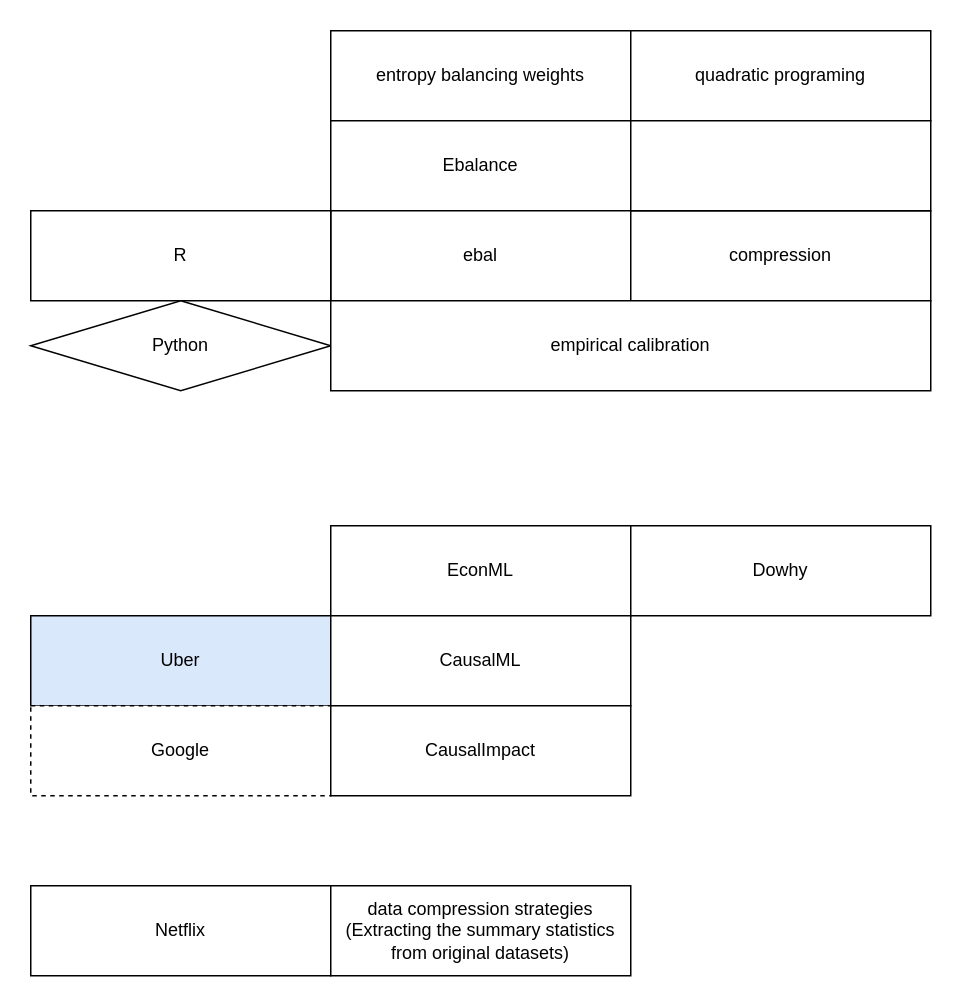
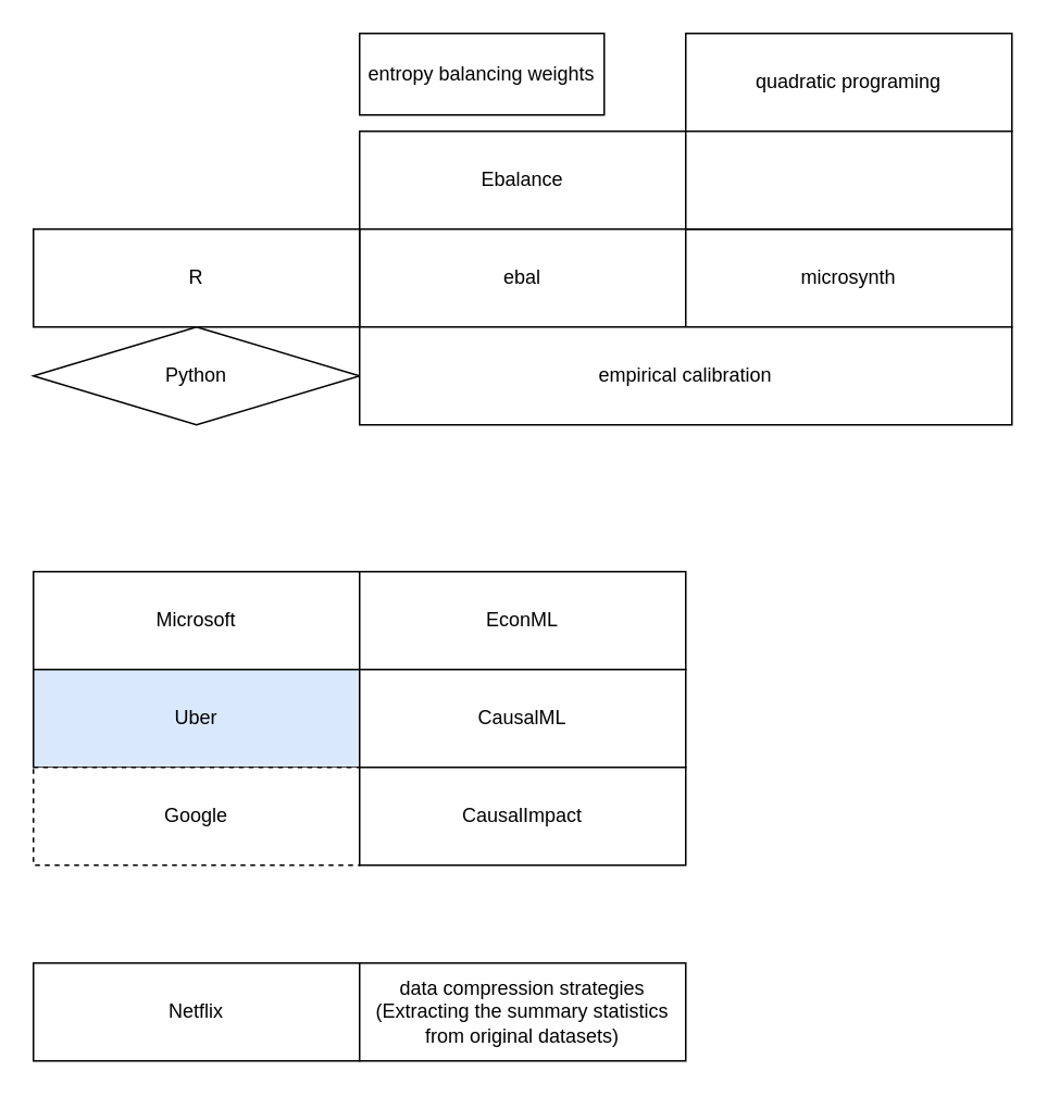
- <mxCell id="2" value="entropy balancing weights" style="rounded=0;whiteSpace=wrap;html=1;" vertex="1" parent="1"><mxGeometry x="220" y="20" width="200" height="60" as="geometry" /></mxCell>
+ <mxCell id="2" value="entropy balancing weights" style="rounded=0;whiteSpace=wrap;html=1;" vertex="1" parent="1"><mxGeometry x="220" y="20" width="150" height="50" as="geometry" /></mxCell>
- <mxCell id="6" value="compression" style="rounded=0;whiteSpace=wrap;html=1;" vertex="1" parent="1"><mxGeometry x="420" y="140" width="200" height="60" as="geometry" /></mxCell>
+ <mxCell id="6" value="microsynth" style="rounded=0;whiteSpace=wrap;html=1;" vertex="1" parent="1"><mxGeometry x="420" y="140" width="200" height="60" as="geometry" /></mxCell>
+ <mxCell id="10" value="Microsoft" style="rounded=0;whiteSpace=wrap;html=1;" vertex="1" parent="1"><mxGeometry x="20" y="350" width="200" height="60" as="geometry" /></mxCell>
- <mxCell id="15" value="Dowhy" style="rounded=0;whiteSpace=wrap;html=1;" vertex="1" parent="1"><mxGeometry x="420" y="350" width="200" height="60" as="geometry" /></mxCell>
